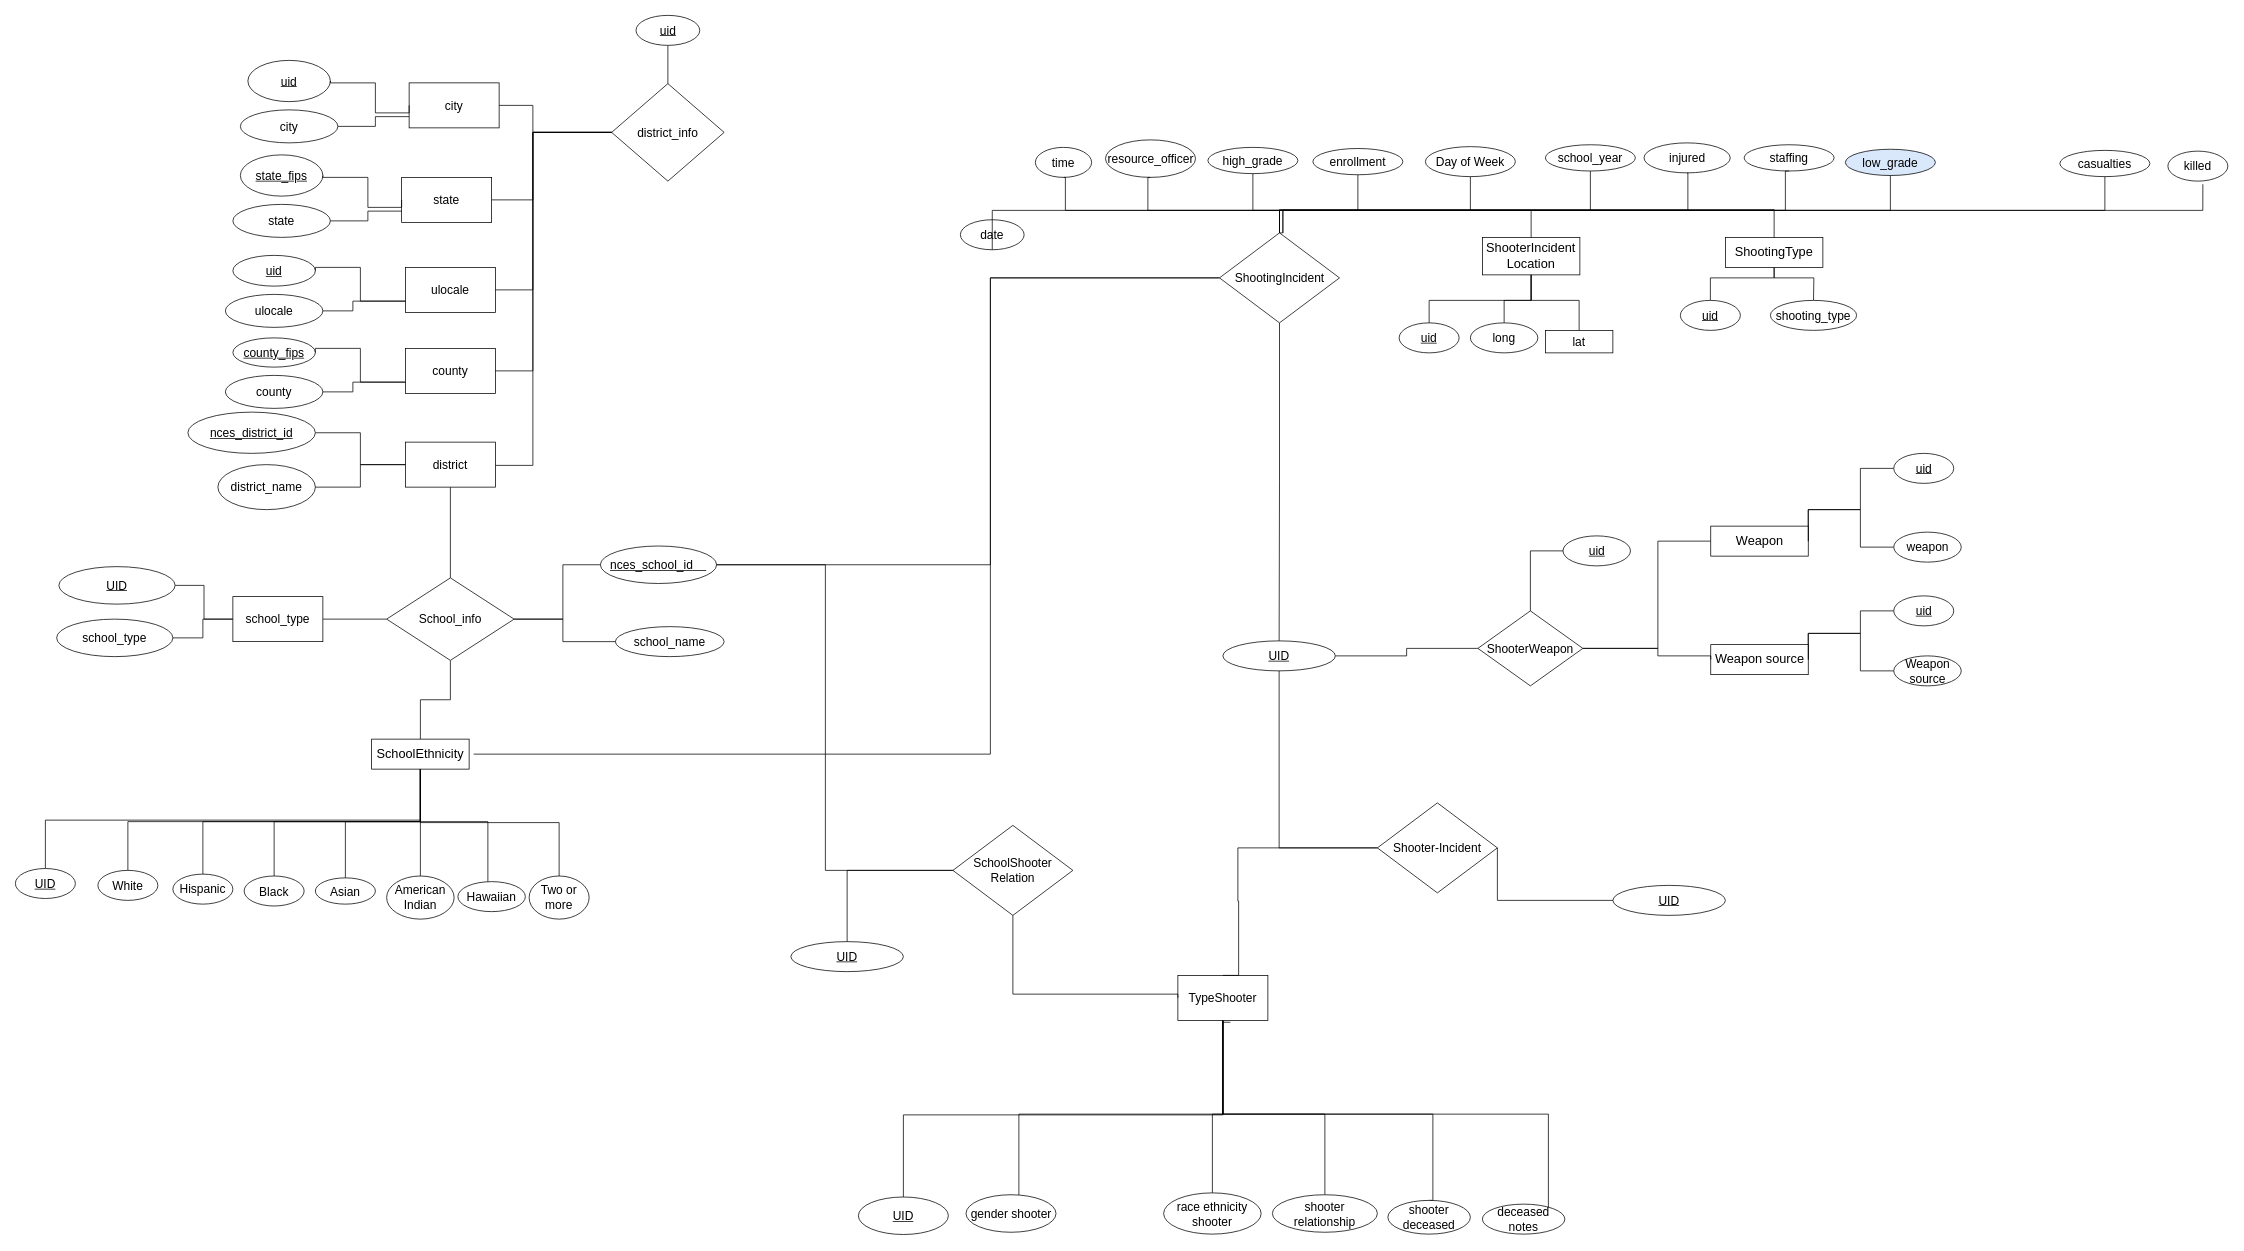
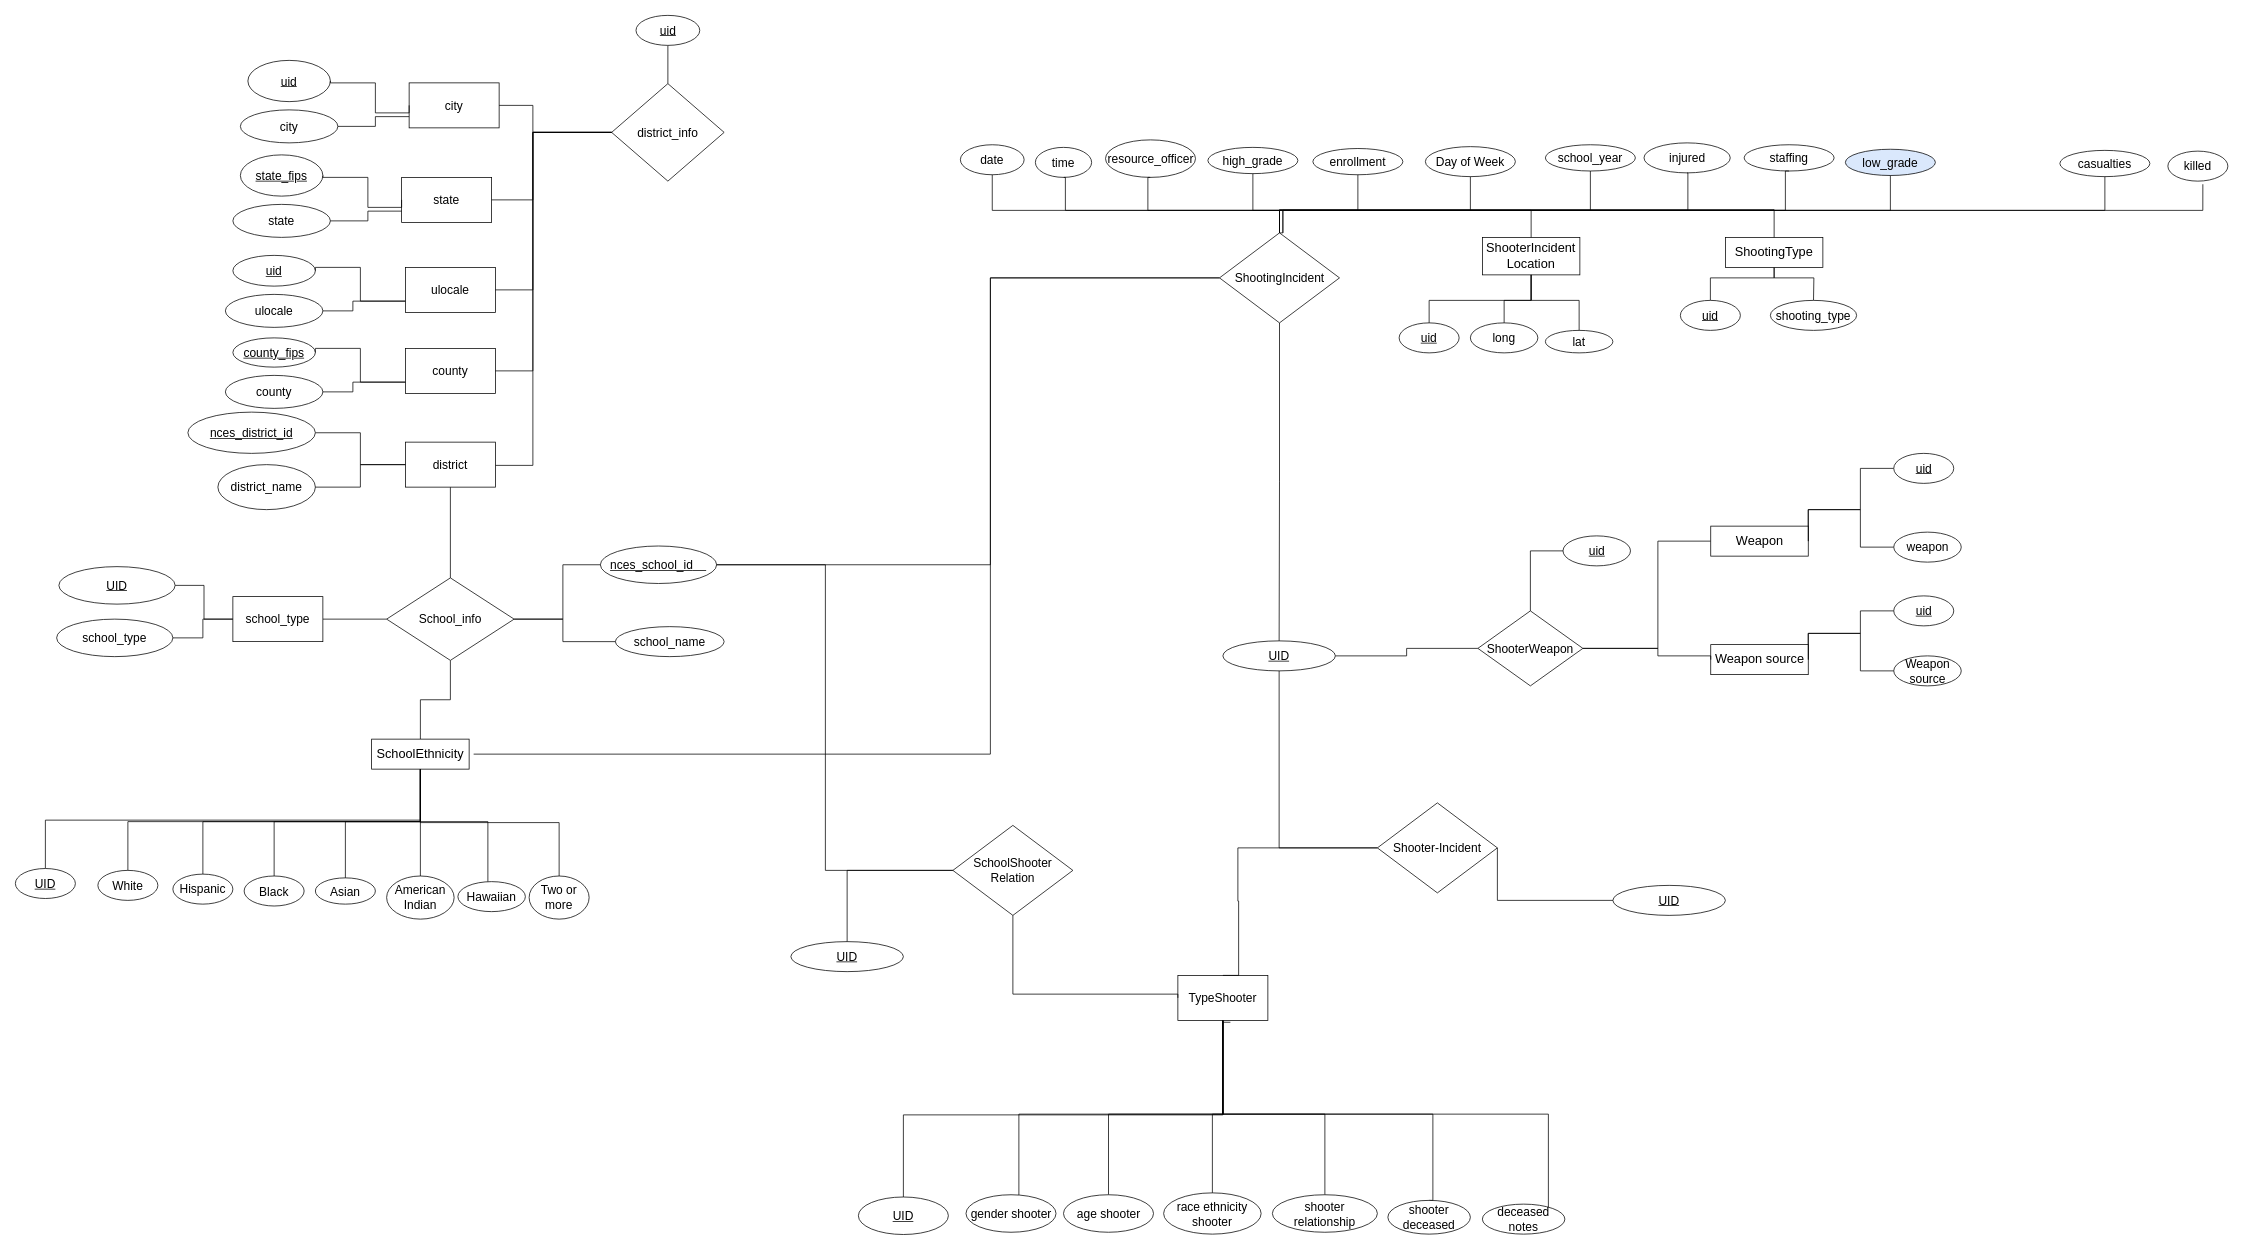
- <mxCell id="30" value="date" style="ellipse;whiteSpace=wrap;html=1;rounded=0;fontSize=16;" parent="1" vertex="1"><mxGeometry x="1280" y="292.5" width="85" height="40" as="geometry" /></mxCell>
+ <mxCell id="30" value="date" style="ellipse;whiteSpace=wrap;html=1;rounded=0;fontSize=16;" parent="1" vertex="1"><mxGeometry x="1280" y="192.5" width="85" height="40" as="geometry" /></mxCell>
- <mxCell id="104" value="lat" style="whiteSpace=wrap;html=1;fontSize=16;rounded=0;" vertex="1" parent="1"><mxGeometry x="2060" y="440" width="90" height="30" as="geometry" /></mxCell>
+ <mxCell id="104" value="lat" style="ellipse;whiteSpace=wrap;html=1;rounded=0;fontSize=16;" vertex="1" parent="1"><mxGeometry x="2060" y="440" width="90" height="30" as="geometry" /></mxCell>
+ <mxCell id="54" style="edgeStyle=orthogonalEdgeStyle;rounded=0;orthogonalLoop=1;jettySize=auto;html=1;endArrow=none;endFill=0;entryX=0.5;entryY=1;entryDx=0;entryDy=0;" parent="1" source="55" target="42" edge="1"><mxGeometry relative="1" as="geometry"><mxPoint x="1640" y="1370" as="targetPoint" /><Array as="points"><mxPoint x="1478" y="1485" /><mxPoint x="1630" y="1485" /></Array></mxGeometry></mxCell>
+ <mxCell id="55" value="age shooter" style="ellipse;whiteSpace=wrap;html=1;rounded=0;fontSize=16;" parent="1" vertex="1"><mxGeometry x="1417.5" y="1592.5" width="120" height="50" as="geometry" /></mxCell>
